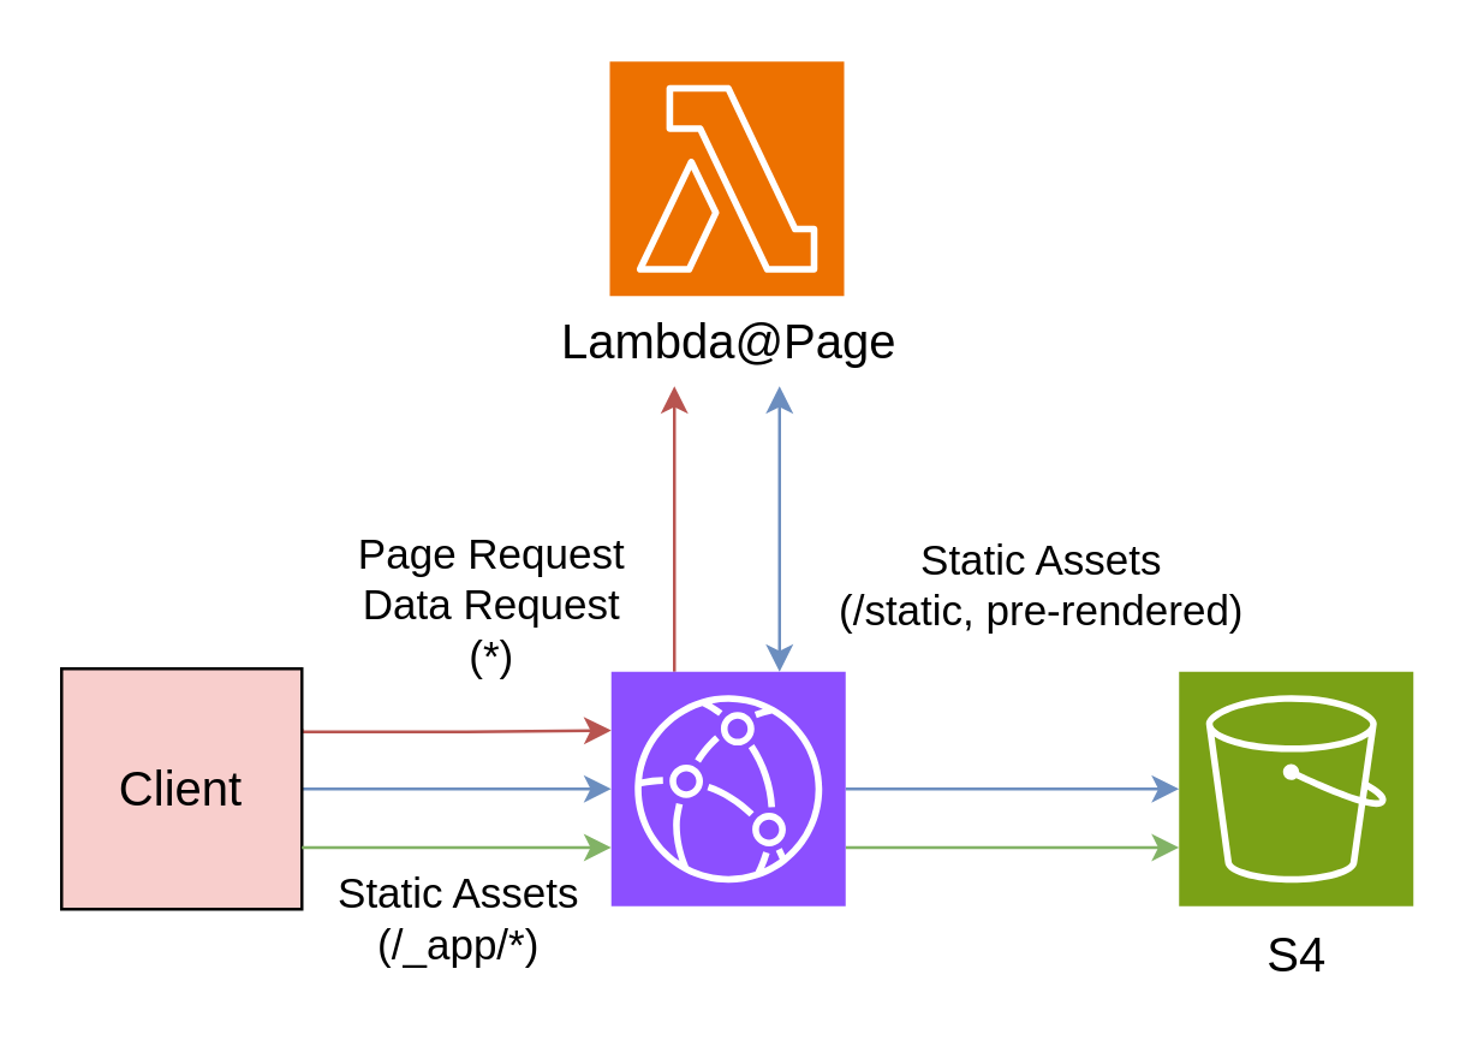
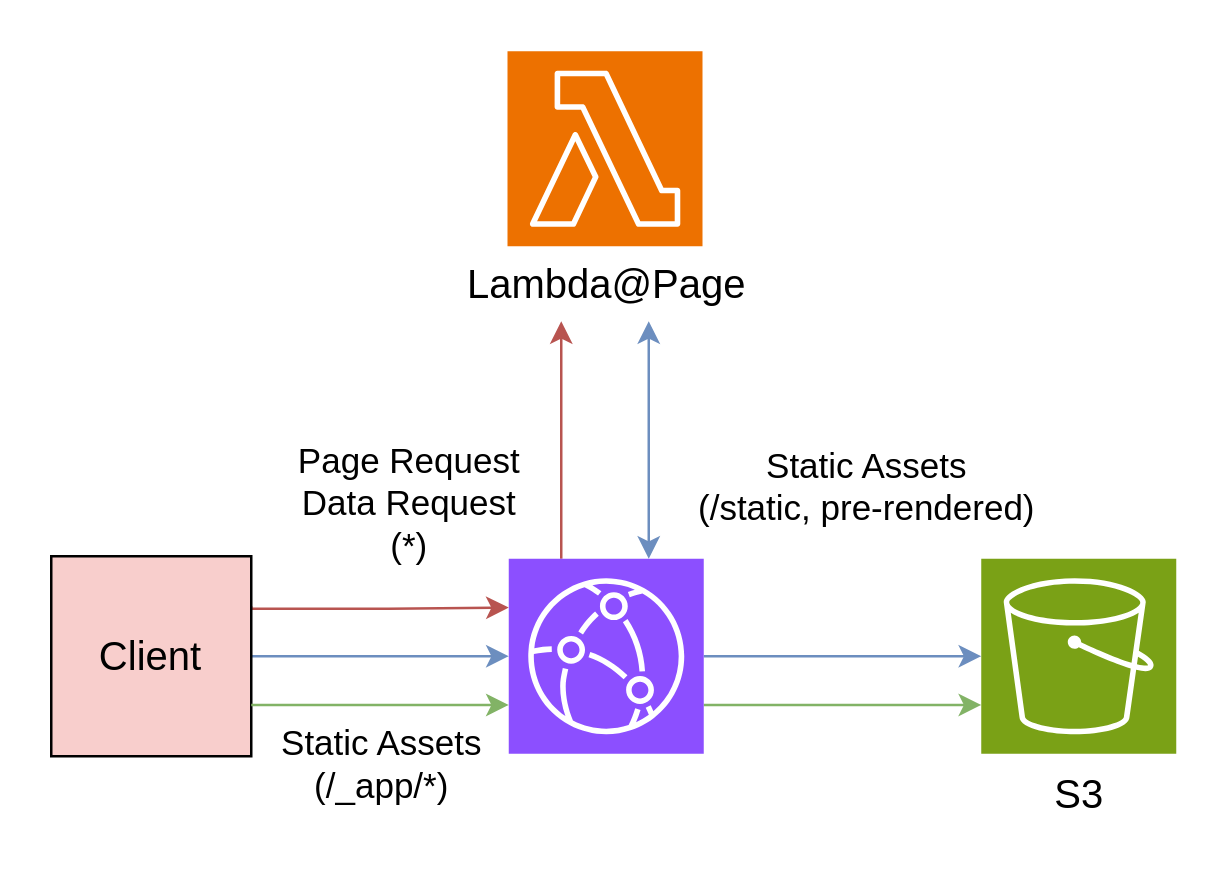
- <mxCell id="9" value="S4" style="text;html=1;align=center;verticalAlign=middle;resizable=0;points=[];autosize=1;strokeColor=none;fillColor=none;fontSize=16;" parent="1" vertex="1"><mxGeometry x="412" y="301" width="38" height="31" as="geometry" /></mxCell>
+ <mxCell id="9" value="S3" style="text;html=1;align=center;verticalAlign=middle;resizable=0;points=[];autosize=1;strokeColor=none;fillColor=none;fontSize=16;" parent="1" vertex="1"><mxGeometry x="412" y="301" width="38" height="31" as="geometry" /></mxCell>
